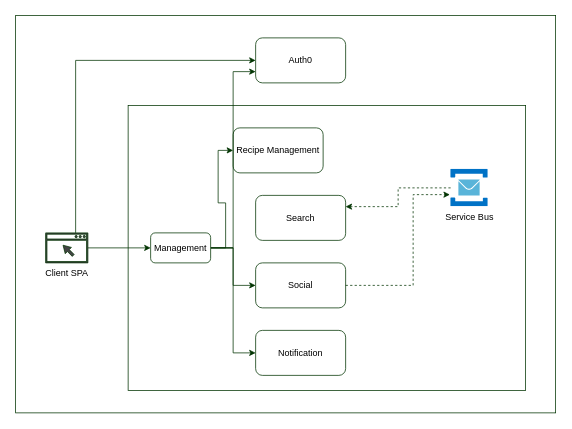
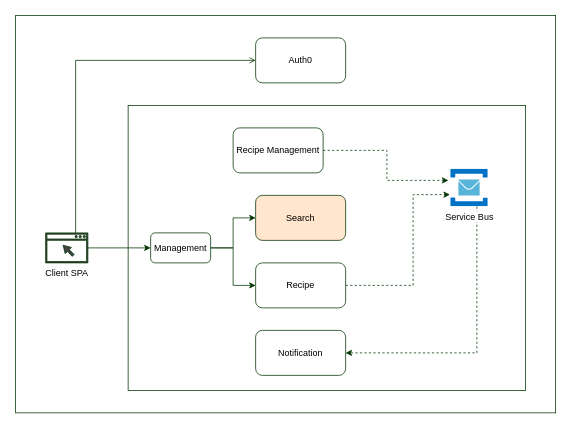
- <mxCell id="4" style="edgeStyle=orthogonalEdgeStyle;rounded=0;orthogonalLoop=1;jettySize=auto;html=1;entryX=0;entryY=0.5;entryDx=0;entryDy=0;strokeColor=#003300;" parent="1" source="6" target="7" edge="1"><mxGeometry relative="1" as="geometry"><Array as="points"><mxPoint x="100" y="80" /></Array></mxGeometry></mxCell>
+ <mxCell id="4" style="edgeStyle=orthogonalEdgeStyle;rounded=0;orthogonalLoop=1;jettySize=auto;html=1;entryX=0;entryY=0.5;entryDx=0;entryDy=0;strokeColor=#003300;endArrow=open;" parent="1" source="6" target="7" edge="1"><mxGeometry relative="1" as="geometry"><Array as="points"><mxPoint x="100" y="80" /></Array></mxGeometry></mxCell>
- <mxCell id="16" style="edgeStyle=orthogonalEdgeStyle;rounded=0;orthogonalLoop=1;jettySize=auto;html=1;entryX=0;entryY=0.75;entryDx=0;entryDy=0;strokeColor=#003300;" parent="1" source="17" target="7" edge="1"><mxGeometry relative="1" as="geometry" /></mxCell>
+ <mxCell id="21" style="edgeStyle=orthogonalEdgeStyle;rounded=0;orthogonalLoop=1;jettySize=auto;html=1;entryX=-0.06;entryY=0.3;entryDx=0;entryDy=0;entryPerimeter=0;dashed=1;strokeColor=#003300;" parent="1" source="8" target="20" edge="1"><mxGeometry relative="1" as="geometry" /></mxCell>
- <mxCell id="18" style="edgeStyle=orthogonalEdgeStyle;rounded=0;orthogonalLoop=1;jettySize=auto;html=1;entryX=1;entryY=0.25;entryDx=0;entryDy=0;dashed=1;strokeColor=#003300;" parent="1" source="20" target="10" edge="1"><mxGeometry relative="1" as="geometry" /></mxCell>
+ <mxCell id="13" style="edgeStyle=orthogonalEdgeStyle;rounded=0;orthogonalLoop=1;jettySize=auto;html=1;entryX=0;entryY=0.5;entryDx=0;entryDy=0;strokeColor=#003300;" parent="1" source="17" target="10" edge="1"><mxGeometry relative="1" as="geometry" /></mxCell>
- <mxCell id="10" value="Search" style="rounded=1;whiteSpace=wrap;html=1;strokeColor=#003300;" parent="1" vertex="1"><mxGeometry x="340" y="260" width="120" height="60" as="geometry" /></mxCell>
+ <mxCell id="10" value="Search" style="rounded=1;whiteSpace=wrap;html=1;strokeColor=#003300;fillColor=#ffe6cc;" parent="1" vertex="1"><mxGeometry x="340" y="260" width="120" height="60" as="geometry" /></mxCell>
- <mxCell id="12" style="edgeStyle=orthogonalEdgeStyle;rounded=0;orthogonalLoop=1;jettySize=auto;html=1;exitX=1;exitY=0.5;exitDx=0;exitDy=0;entryX=0;entryY=0.5;entryDx=0;entryDy=0;strokeColor=#003300;" parent="1" source="17" target="8" edge="1"><mxGeometry relative="1" as="geometry" /></mxCell>
- <mxCell id="9" value="Social" style="rounded=1;whiteSpace=wrap;html=1;strokeColor=#003300;" parent="1" vertex="1"><mxGeometry x="340" y="350" width="120" height="60" as="geometry" /></mxCell>
+ <mxCell id="9" value="Recipe" style="rounded=1;whiteSpace=wrap;html=1;strokeColor=#003300;" parent="1" vertex="1"><mxGeometry x="340" y="350" width="120" height="60" as="geometry" /></mxCell>
- <mxCell id="15" style="edgeStyle=orthogonalEdgeStyle;rounded=0;orthogonalLoop=1;jettySize=auto;html=1;entryX=0;entryY=0.5;entryDx=0;entryDy=0;strokeColor=#003300;" parent="1" source="17" target="11" edge="1"><mxGeometry relative="1" as="geometry" /></mxCell>
+ <mxCell id="19" style="edgeStyle=orthogonalEdgeStyle;rounded=0;orthogonalLoop=1;jettySize=auto;html=1;entryX=1;entryY=0.5;entryDx=0;entryDy=0;dashed=1;strokeColor=#003300;" parent="1" source="20" target="11" edge="1"><mxGeometry relative="1" as="geometry"><Array as="points"><mxPoint x="635" y="470" /></Array></mxGeometry></mxCell>
